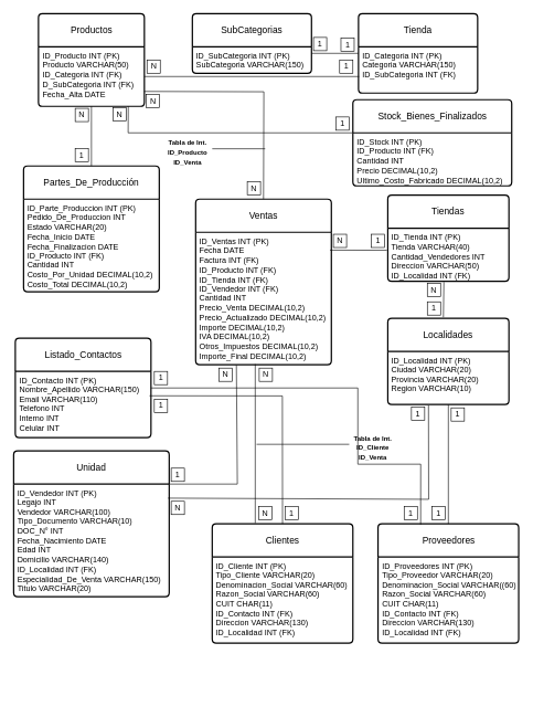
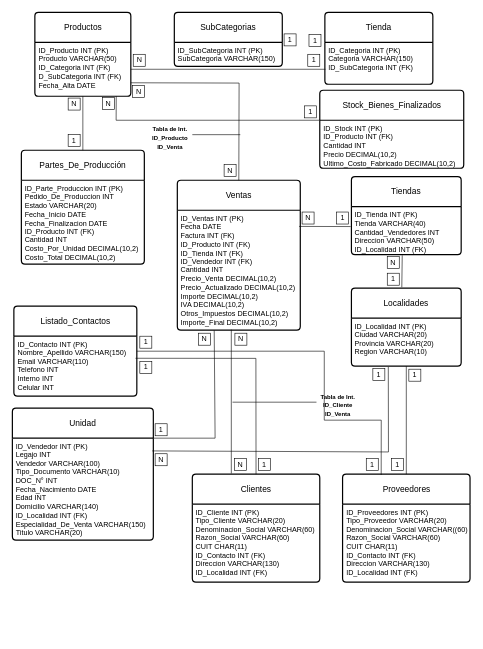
- <mxCell id="27" value="" style="endArrow=none;html=1;rounded=0;exitX=1;exitY=0.25;exitDx=0;exitDy=0;entryX=0;entryY=0.5;entryDx=0;entryDy=0;" edge="1" parent="1" source="4" target="7"><mxGeometry width="50" height="50" relative="1" as="geometry"><mxPoint x="310" y="280" as="sourcePoint" /><mxPoint x="500" y="80" as="targetPoint" /></mxGeometry></mxCell>
